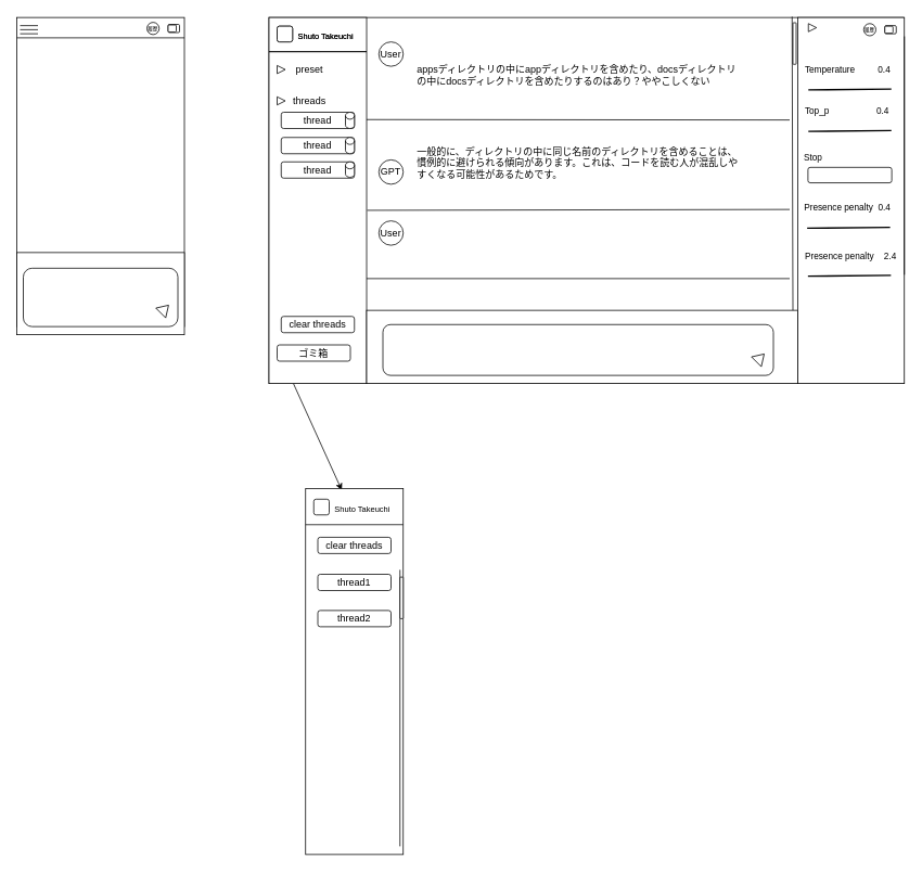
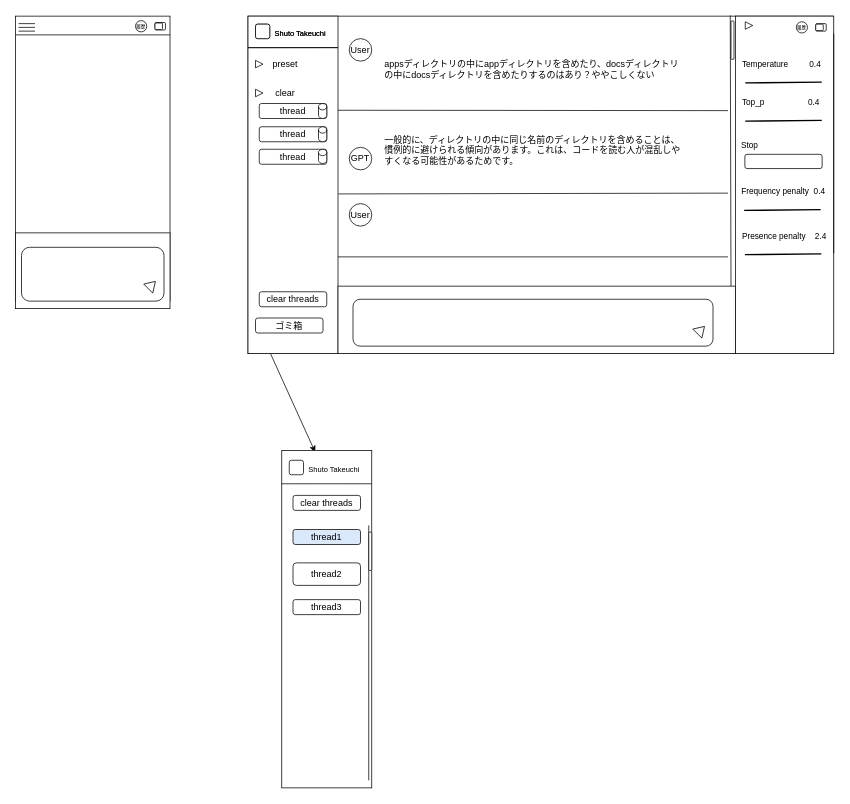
- <mxCell id="34" value="threads" style="text;html=1;strokeColor=none;fillColor=none;align=center;verticalAlign=middle;whiteSpace=wrap;rounded=0;" parent="1" vertex="1"><mxGeometry x="355" y="108.5" width="50" height="30" as="geometry" /></mxCell>
+ <mxCell id="34" value="clear" style="text;html=1;strokeColor=none;fillColor=none;align=center;verticalAlign=middle;whiteSpace=wrap;rounded=0;" parent="1" vertex="1"><mxGeometry x="355" y="108.5" width="50" height="30" as="geometry" /></mxCell>
- <mxCell id="55" value="Presence penalty&amp;nbsp; 0.4" style="text;html=1;strokeColor=none;fillColor=none;align=left;verticalAlign=middle;whiteSpace=wrap;rounded=0;fontSize=11;" parent="1" vertex="1"><mxGeometry x="985.5" y="240" width="117" height="30" as="geometry" /></mxCell>
+ <mxCell id="55" value="Frequency penalty&amp;nbsp; 0.4" style="text;html=1;strokeColor=none;fillColor=none;align=left;verticalAlign=middle;whiteSpace=wrap;rounded=0;fontSize=11;" parent="1" vertex="1"><mxGeometry x="985.5" y="240" width="117" height="30" as="geometry" /></mxCell>
- <mxCell id="68" value="thread1" style="rounded=1;whiteSpace=wrap;html=1;" vertex="1" parent="1"><mxGeometry x="390" y="705.5" width="90" height="20" as="geometry" /></mxCell>
+ <mxCell id="68" value="thread1" style="rounded=1;whiteSpace=wrap;html=1;fillColor=#dae8fc;" vertex="1" parent="1"><mxGeometry x="390" y="705.5" width="90" height="20" as="geometry" /></mxCell>
- <mxCell id="72" value="thread2" style="rounded=1;whiteSpace=wrap;html=1;" vertex="1" parent="1"><mxGeometry x="390" y="750" width="90" height="20" as="geometry" /></mxCell>
+ <mxCell id="72" value="thread2" style="rounded=1;whiteSpace=wrap;html=1;" vertex="1" parent="1"><mxGeometry x="390" y="750" width="90" height="30" as="geometry" /></mxCell>
+ <mxCell id="71" value="thread3" style="rounded=1;whiteSpace=wrap;html=1;" vertex="1" parent="1"><mxGeometry x="390" y="799" width="90" height="20" as="geometry" /></mxCell>
